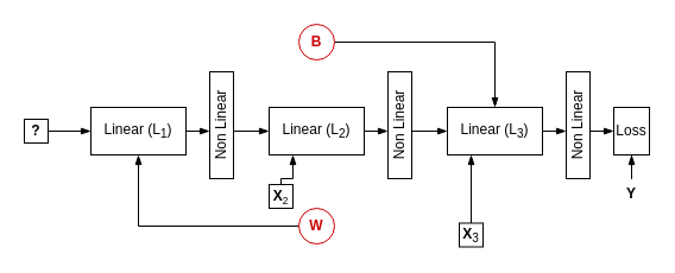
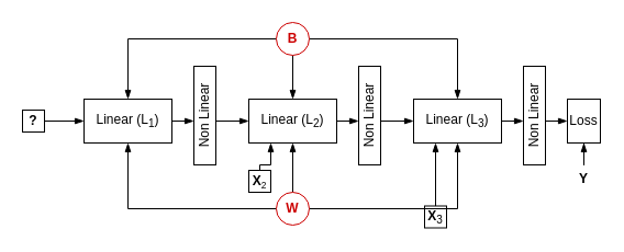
+ <mxCell id="17" style="edgeStyle=orthogonalEdgeStyle;rounded=0;orthogonalLoop=1;jettySize=auto;html=1;exitX=0;exitY=0.5;exitDx=0;exitDy=0;entryX=0.5;entryY=0;entryDx=0;entryDy=0;endArrow=blockThin;endFill=1;strokeColor=#000000;" parent="1" source="20" target="3" edge="1"><mxGeometry relative="1" as="geometry" /></mxCell>
+ <mxCell id="18" style="edgeStyle=orthogonalEdgeStyle;rounded=0;orthogonalLoop=1;jettySize=auto;html=1;exitX=0.5;exitY=1;exitDx=0;exitDy=0;entryX=0.5;entryY=0;entryDx=0;entryDy=0;endArrow=blockThin;endFill=1;strokeColor=#000000;" parent="1" source="20" target="6" edge="1"><mxGeometry relative="1" as="geometry" /></mxCell>
+ <mxCell id="21" style="edgeStyle=orthogonalEdgeStyle;rounded=0;orthogonalLoop=1;jettySize=auto;html=1;exitX=0.5;exitY=0;exitDx=0;exitDy=0;entryX=0.5;entryY=1;entryDx=0;entryDy=0;endArrow=blockThin;endFill=1;" parent="1" source="24" target="6" edge="1"><mxGeometry relative="1" as="geometry" /></mxCell>
+ <mxCell id="22" style="edgeStyle=orthogonalEdgeStyle;rounded=0;orthogonalLoop=1;jettySize=auto;html=1;exitX=1;exitY=0.5;exitDx=0;exitDy=0;entryX=0.5;entryY=1;entryDx=0;entryDy=0;endArrow=blockThin;endFill=1;strokeColor=#000000;" parent="1" source="24" target="9" edge="1"><mxGeometry relative="1" as="geometry" /></mxCell>
